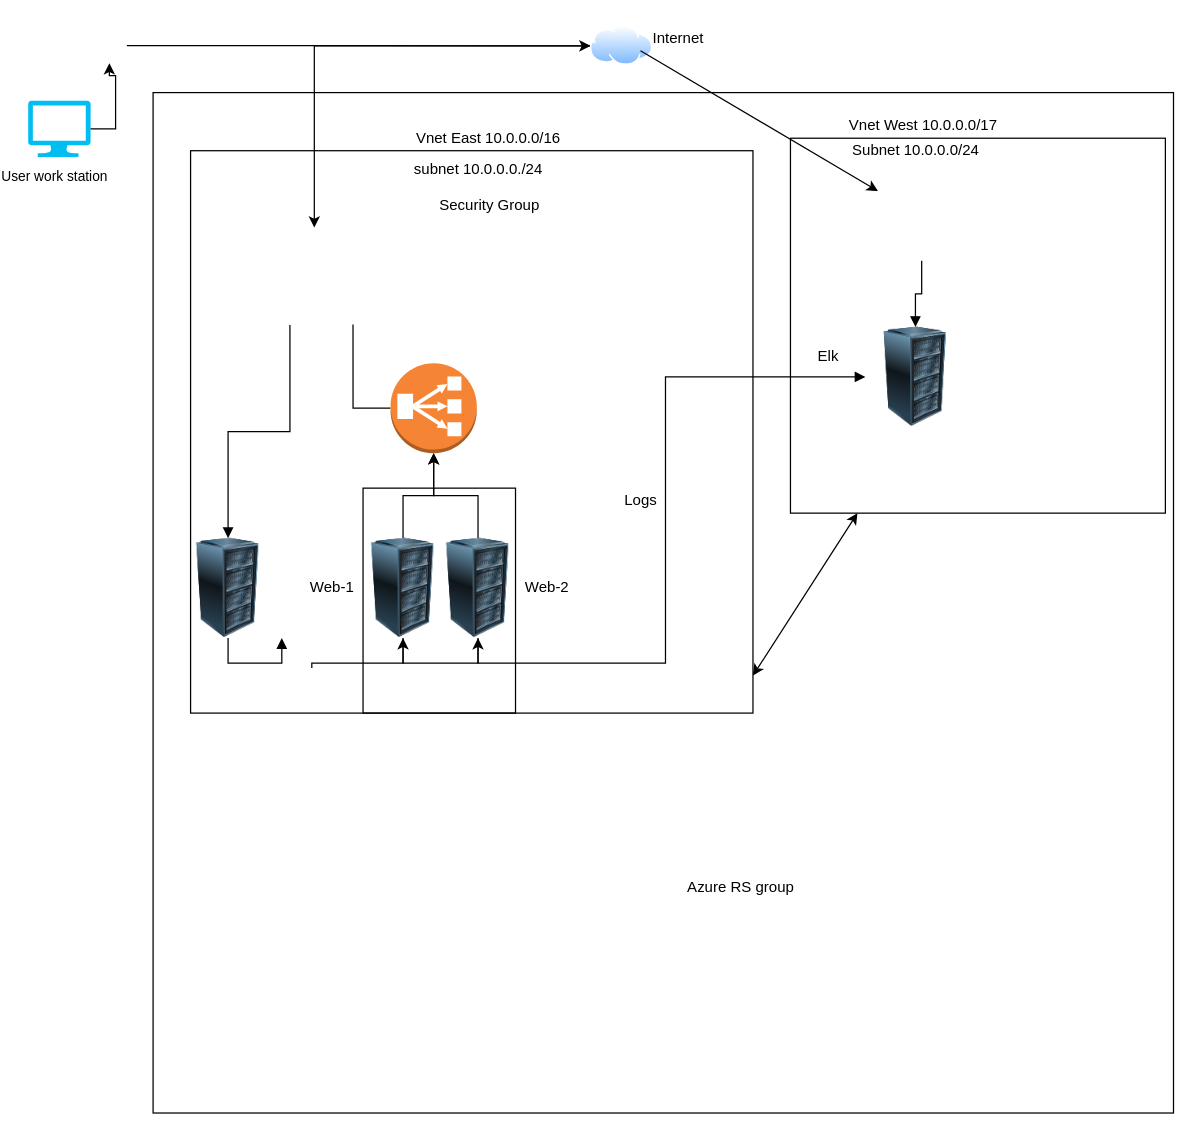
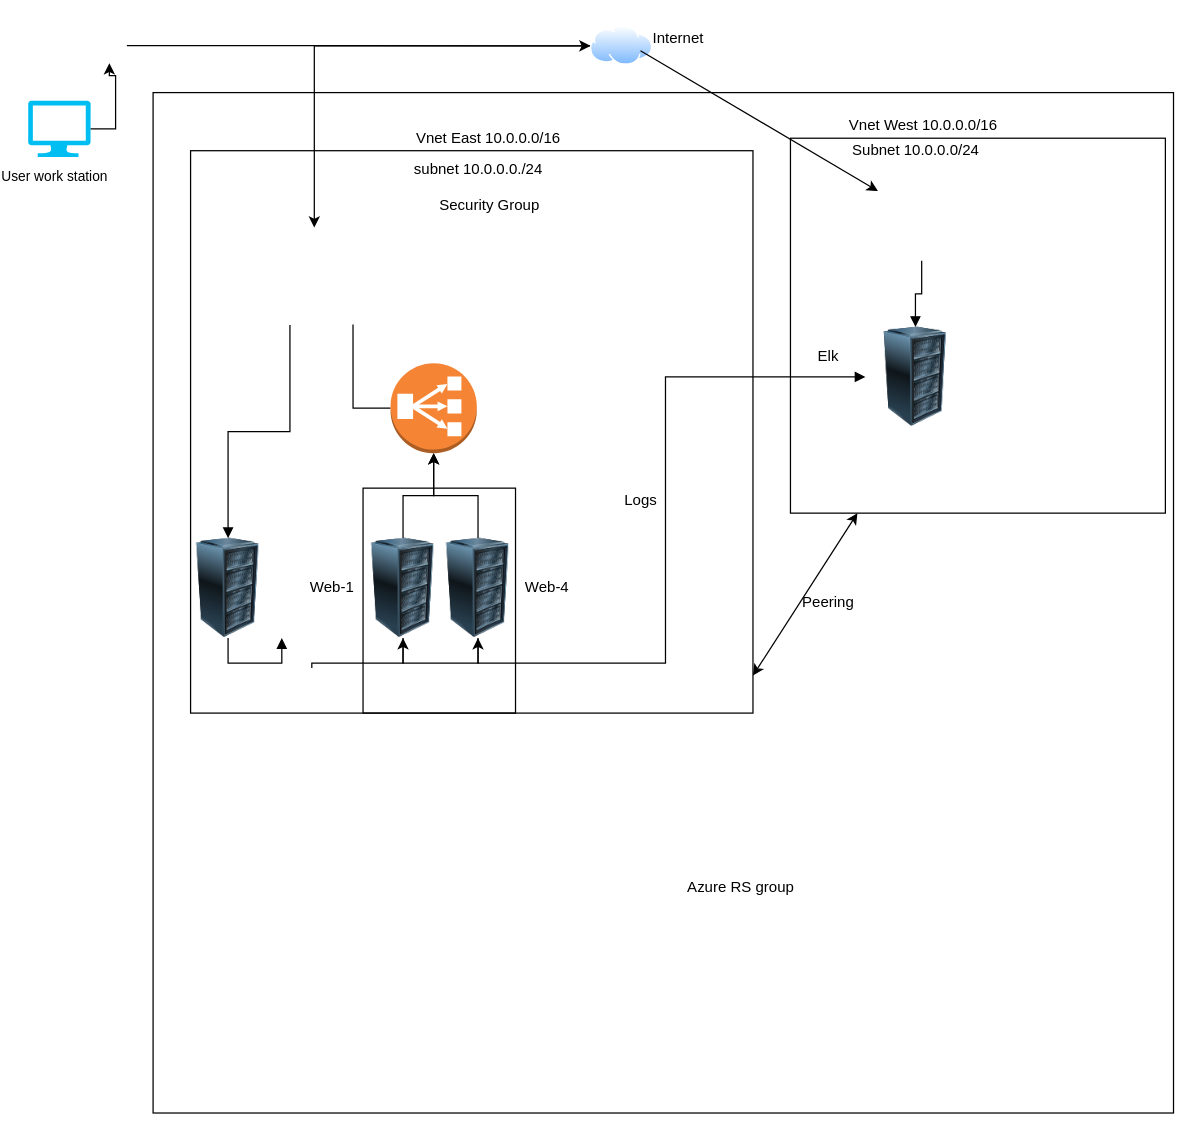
- <mxCell id="37" value="Vnet West 10.0.0.0/17" style="text;html=1;align=center;verticalAlign=middle;resizable=0;points=[];autosize=1;" vertex="1" parent="1"><mxGeometry x="671" y="90" width="130" height="20" as="geometry" /></mxCell>
+ <mxCell id="37" value="Vnet West 10.0.0.0/16" style="text;html=1;align=center;verticalAlign=middle;resizable=0;points=[];autosize=1;" vertex="1" parent="1"><mxGeometry x="671" y="90" width="130" height="20" as="geometry" /></mxCell>
- <mxCell id="40" value="Web-2" style="text;html=1;align=center;verticalAlign=middle;resizable=0;points=[];autosize=1;" vertex="1" parent="1"><mxGeometry x="410" y="460" width="50" height="20" as="geometry" /></mxCell>
+ <mxCell id="40" value="Web-4" style="text;html=1;align=center;verticalAlign=middle;resizable=0;points=[];autosize=1;" vertex="1" parent="1"><mxGeometry x="410" y="460" width="50" height="20" as="geometry" /></mxCell>
+ <mxCell id="35" value="Peering" style="text;html=1;align=center;verticalAlign=middle;resizable=0;points=[];autosize=1;" vertex="1" parent="1"><mxGeometry x="630" y="471.75" width="60" height="20" as="geometry" /></mxCell>
